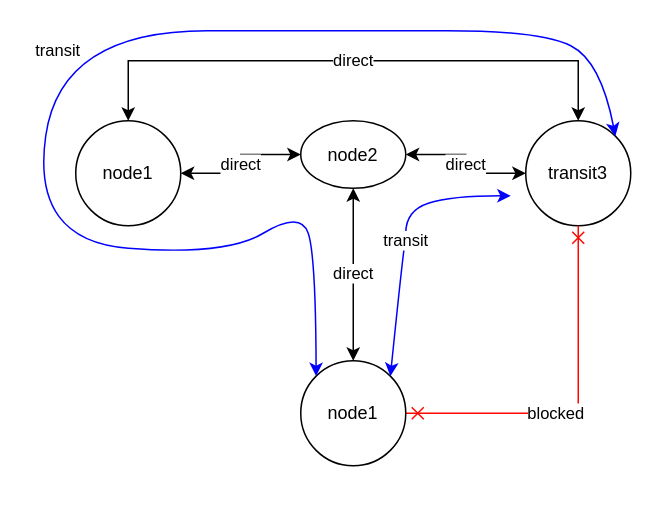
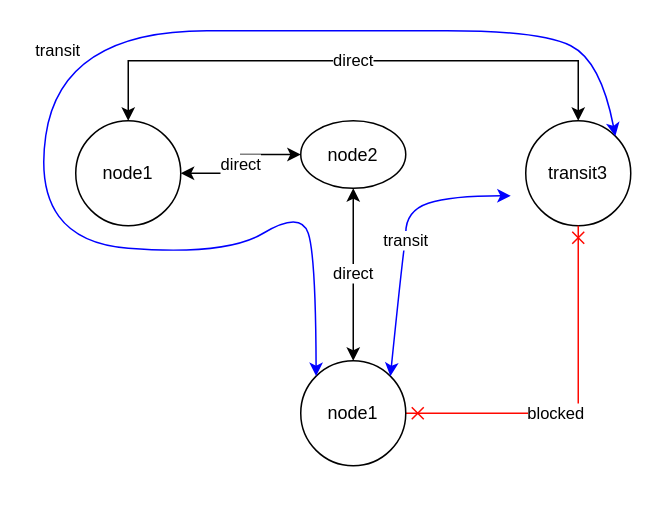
- <mxCell id="6" value="direct" style="edgeStyle=orthogonalEdgeStyle;rounded=0;orthogonalLoop=1;jettySize=auto;html=1;exitX=1;exitY=0.5;exitDx=0;exitDy=0;entryX=0;entryY=0.5;entryDx=0;entryDy=0;startArrow=classic;startFill=1;" edge="1" parent="1" source="7" target="2"><mxGeometry relative="1" as="geometry" /></mxCell>
